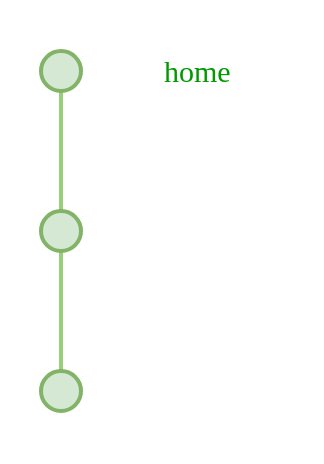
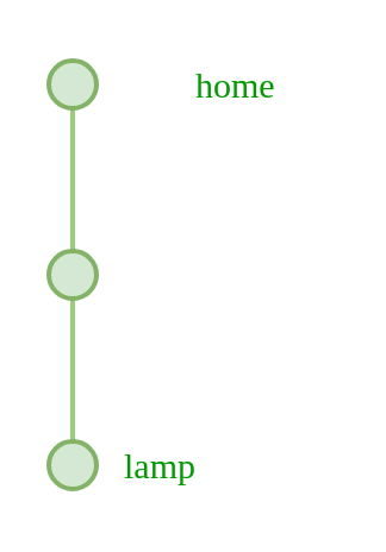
+ <mxCell id="8" value="&lt;font color=&quot;#009900&quot; face=&quot;Lucida Console&quot; style=&quot;font-size: 15px;&quot;&gt;lamp&lt;/font&gt;" style="text;html=1;strokeColor=none;fillColor=none;align=left;verticalAlign=middle;whiteSpace=wrap;rounded=0;" vertex="1" parent="1"><mxGeometry x="50" y="180" width="90" height="30" as="geometry" /></mxCell>
